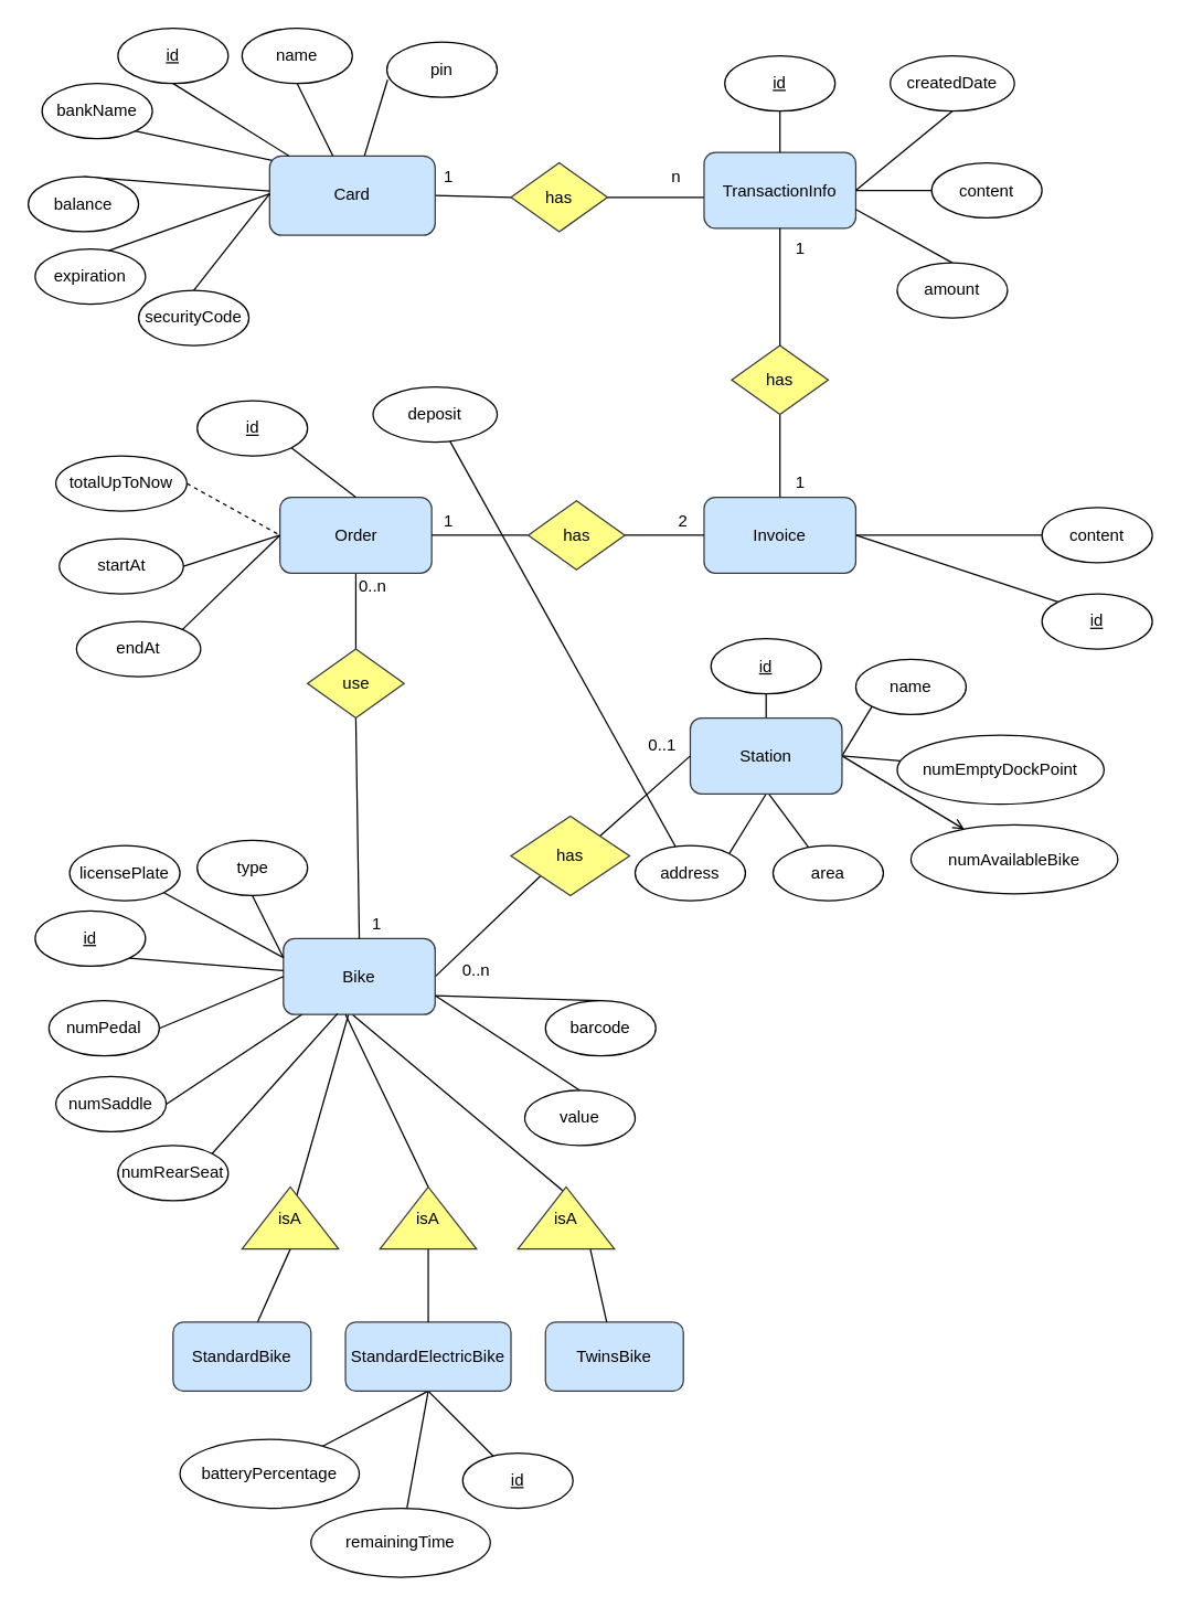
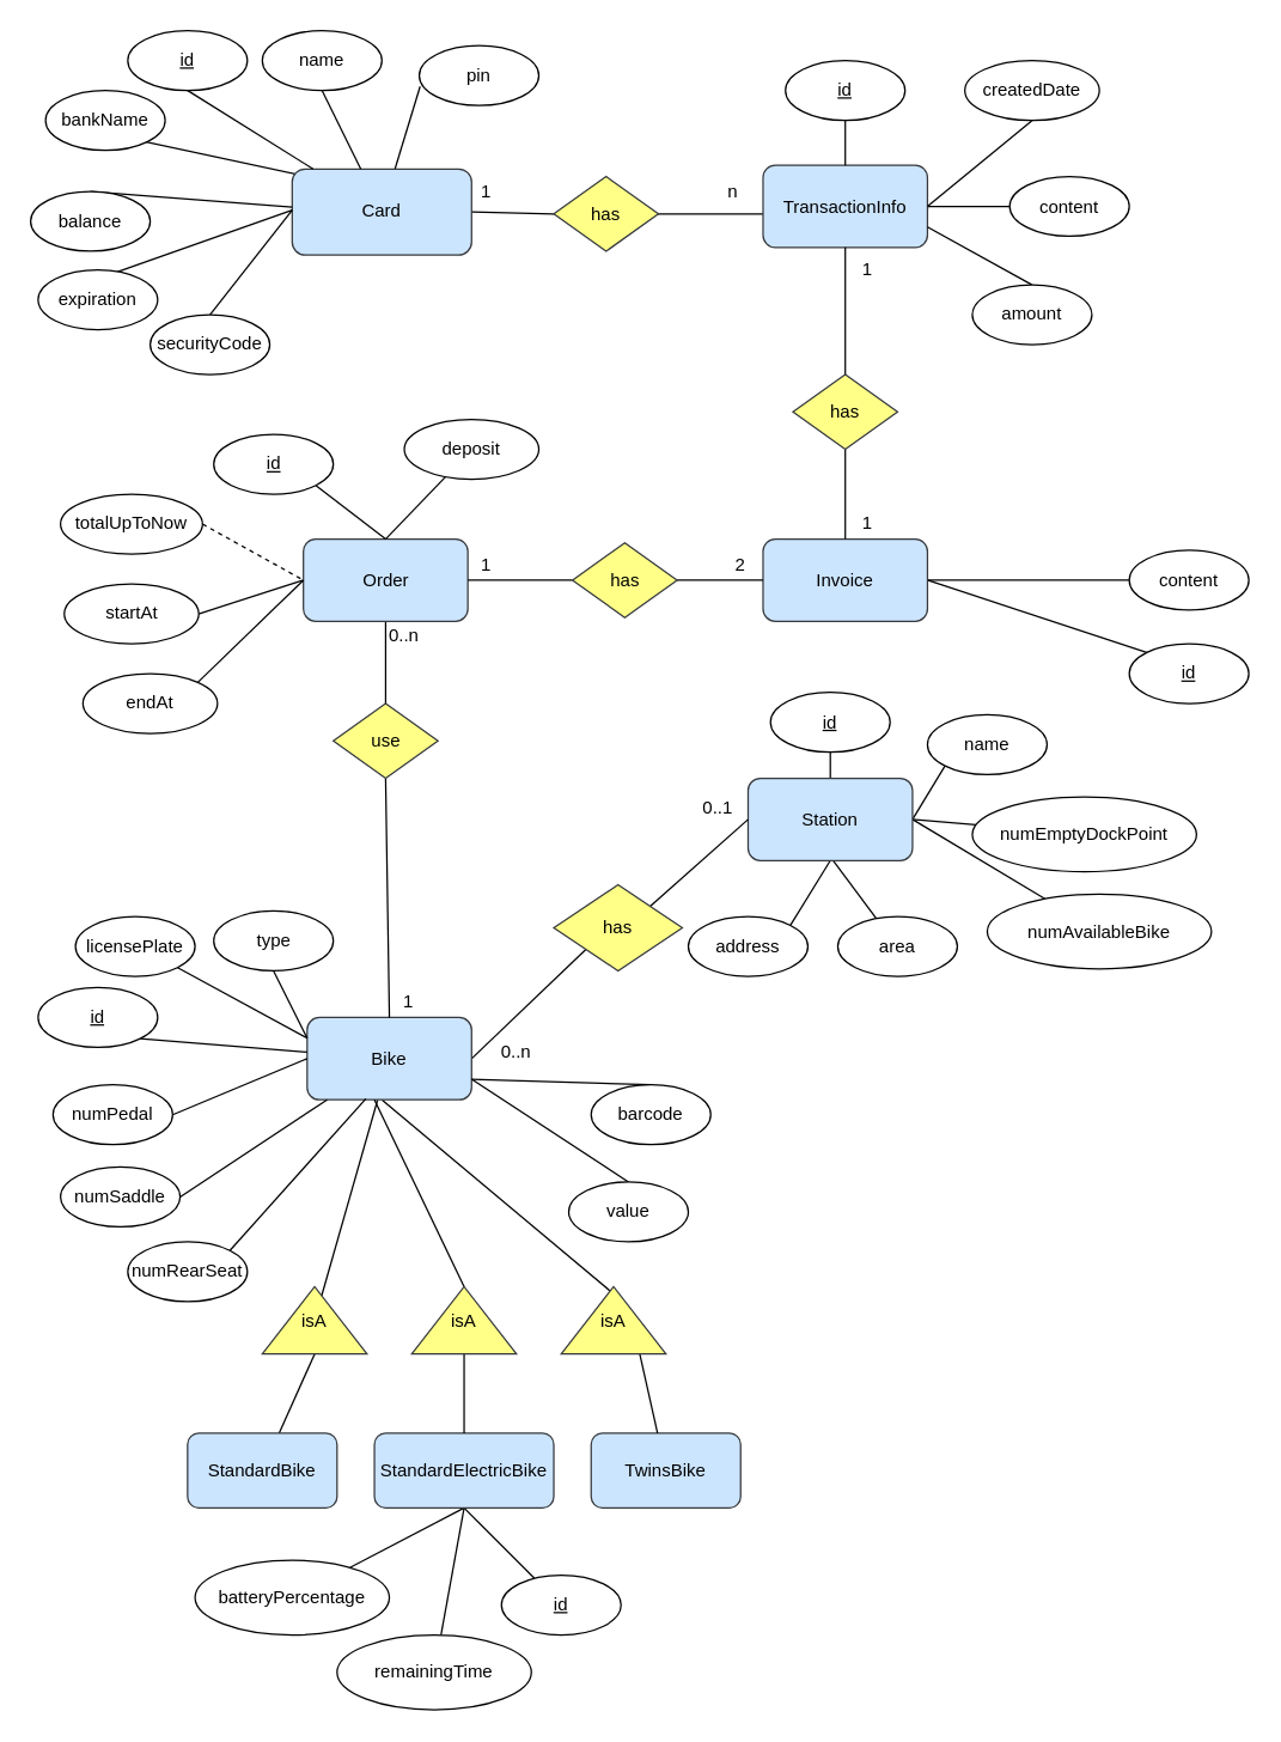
- <mxCell id="100" style="edgeStyle=none;rounded=0;orthogonalLoop=1;jettySize=auto;html=1;endArrow=none;endFill=0;" edge="1" parent="1" source="101" target="66"><mxGeometry relative="1" as="geometry"><mxPoint x="235" y="370" as="targetPoint" /></mxGeometry></mxCell>
+ <mxCell id="100" style="edgeStyle=none;rounded=0;orthogonalLoop=1;jettySize=auto;html=1;endArrow=none;endFill=0;entryX=0.5;entryY=0;entryDx=0;entryDy=0;" edge="1" parent="1" source="101" target="94"><mxGeometry relative="1" as="geometry"><mxPoint x="235" y="370" as="targetPoint" /></mxGeometry></mxCell>
- <mxCell id="55" style="edgeStyle=none;rounded=0;orthogonalLoop=1;jettySize=auto;html=1;exitX=1;exitY=0.5;exitDx=0;exitDy=0;endArrow=open;endFill=0;" edge="1" parent="1" source="58" target="68"><mxGeometry relative="1" as="geometry" /></mxCell>
+ <mxCell id="55" style="edgeStyle=none;rounded=0;orthogonalLoop=1;jettySize=auto;html=1;exitX=1;exitY=0.5;exitDx=0;exitDy=0;endArrow=none;endFill=0;" edge="1" parent="1" source="58" target="68"><mxGeometry relative="1" as="geometry" /></mxCell>
